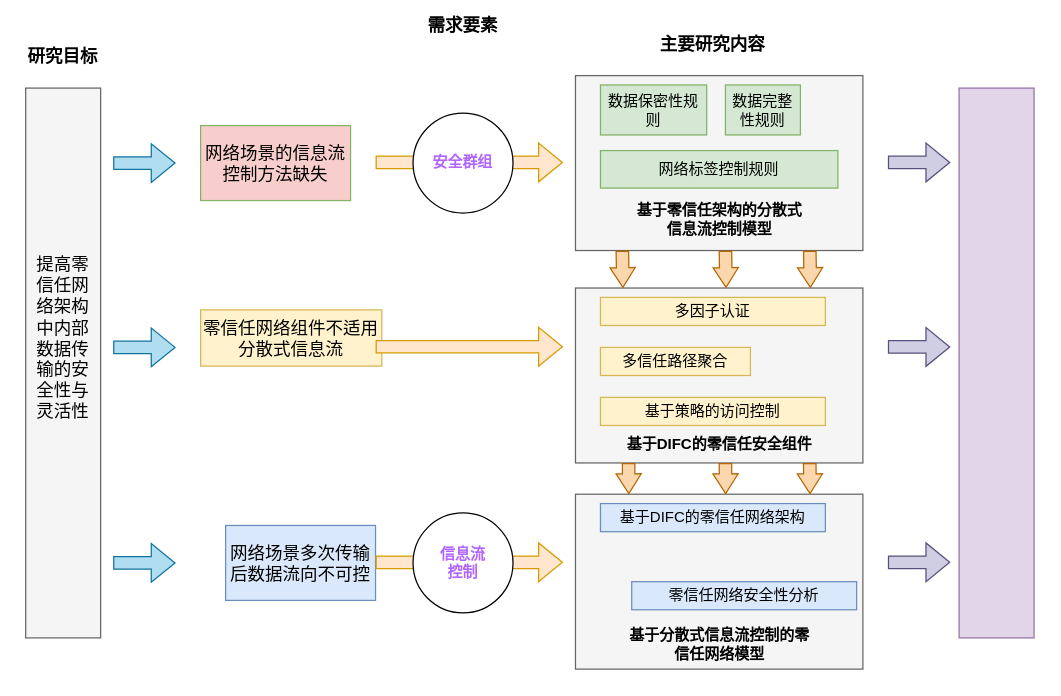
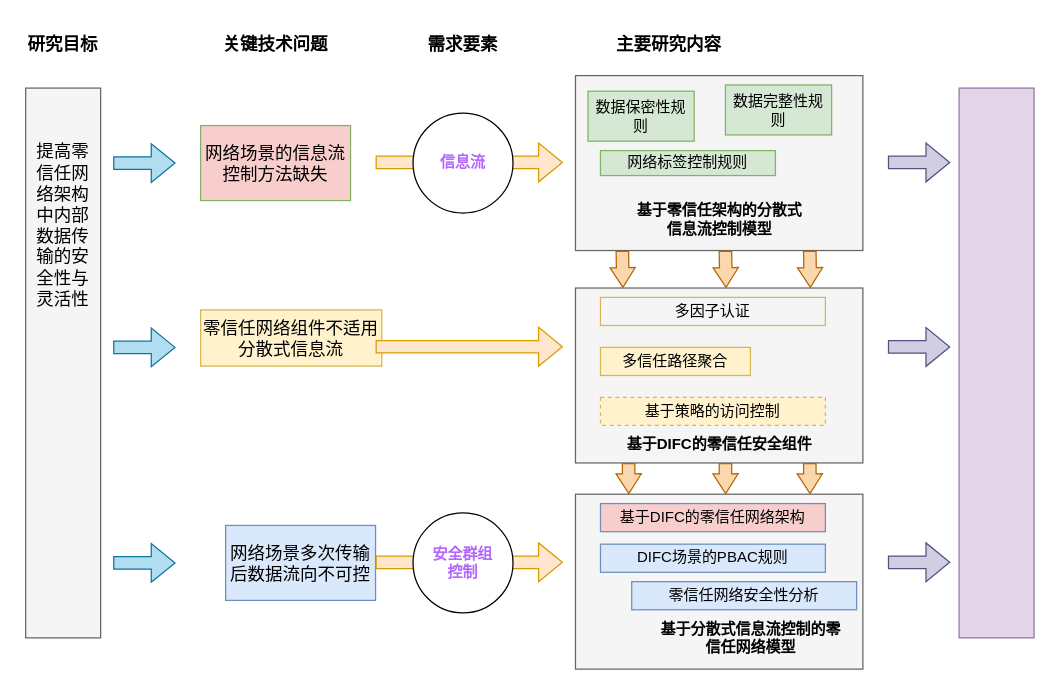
- <mxCell id="17" value="&lt;font style=&quot;font-size: 14px;&quot;&gt;&lt;b&gt;需求要素&lt;/b&gt;&lt;/font&gt;" style="text;html=1;strokeColor=none;fillColor=none;align=center;verticalAlign=middle;whiteSpace=wrap;rounded=0;" vertex="1" parent="1"><mxGeometry x="320" y="5" width="100" height="30" as="geometry" /></mxCell>
+ <mxCell id="17" value="&lt;font style=&quot;font-size: 14px;&quot;&gt;&lt;b&gt;需求要素&lt;/b&gt;&lt;/font&gt;" style="text;html=1;strokeColor=none;fillColor=none;align=center;verticalAlign=middle;whiteSpace=wrap;rounded=0;" vertex="1" parent="1"><mxGeometry x="320" y="20" width="100" height="30" as="geometry" /></mxCell>
+ <mxCell id="7" value="&lt;font style=&quot;font-size: 14px;&quot;&gt;&lt;b&gt;关键技术问题&lt;/b&gt;&lt;/font&gt;" style="text;html=1;strokeColor=none;fillColor=none;align=center;verticalAlign=middle;whiteSpace=wrap;rounded=0;" vertex="1" parent="1"><mxGeometry x="170" y="20" width="100" height="30" as="geometry" /></mxCell>
- <mxCell id="34" value="&lt;span style=&quot;font-size: 14px;&quot;&gt;&lt;b&gt;主要研究内容&lt;/b&gt;&lt;/span&gt;" style="text;html=1;strokeColor=none;fillColor=none;align=center;verticalAlign=middle;whiteSpace=wrap;rounded=0;" vertex="1" parent="1"><mxGeometry x="520" y="20" width="100" height="30" as="geometry" /></mxCell>
+ <mxCell id="34" value="&lt;span style=&quot;font-size: 14px;&quot;&gt;&lt;b&gt;主要研究内容&lt;/b&gt;&lt;/span&gt;" style="text;html=1;strokeColor=none;fillColor=none;align=center;verticalAlign=middle;whiteSpace=wrap;rounded=0;" vertex="1" parent="1"><mxGeometry x="485" y="20" width="100" height="30" as="geometry" /></mxCell>
- <mxCell id="4" value="&lt;font style=&quot;font-size: 14px;&quot;&gt;&lt;b&gt;研究目标&lt;/b&gt;&lt;/font&gt;" style="text;html=1;strokeColor=none;fillColor=none;align=center;verticalAlign=middle;whiteSpace=wrap;rounded=0;" vertex="1" parent="1"><mxGeometry x="20" y="30" width="60" height="30" as="geometry" /></mxCell>
+ <mxCell id="4" value="&lt;font style=&quot;font-size: 14px;&quot;&gt;&lt;b&gt;研究目标&lt;/b&gt;&lt;/font&gt;" style="text;html=1;strokeColor=none;fillColor=none;align=center;verticalAlign=middle;whiteSpace=wrap;rounded=0;" vertex="1" parent="1"><mxGeometry x="20" y="20" width="60" height="30" as="geometry" /></mxCell>
- <mxCell id="20" value="数据保密性规则" style="rounded=0;whiteSpace=wrap;html=1;fillColor=#d5e8d4;strokeColor=#82b366;" vertex="1" parent="1"><mxGeometry x="480" y="67.5" width="85" height="40" as="geometry" /></mxCell>
+ <mxCell id="20" value="数据保密性规则" style="rounded=0;whiteSpace=wrap;html=1;fillColor=#d5e8d4;strokeColor=#82b366;" vertex="1" parent="1"><mxGeometry x="470" y="72.5" width="85" height="40" as="geometry" /></mxCell>
- <mxCell id="22" value="数据完整性规则" style="rounded=0;whiteSpace=wrap;html=1;fillColor=#d5e8d4;strokeColor=#82b366;" vertex="1" parent="1"><mxGeometry x="580" y="67.5" width="60" height="40" as="geometry" /></mxCell>
+ <mxCell id="22" value="数据完整性规则" style="rounded=0;whiteSpace=wrap;html=1;fillColor=#d5e8d4;strokeColor=#82b366;" vertex="1" parent="1"><mxGeometry x="580" y="67.5" width="85" height="40" as="geometry" /></mxCell>
- <mxCell id="13" value="&lt;font color=&quot;#b266ff&quot;&gt;&lt;b&gt;安全群组&lt;/b&gt;&lt;/font&gt;" style="ellipse;whiteSpace=wrap;html=1;aspect=fixed;" vertex="1" parent="1"><mxGeometry x="330" y="90" width="80" height="80" as="geometry" /></mxCell>
+ <mxCell id="13" value="&lt;font color=&quot;#b266ff&quot;&gt;&lt;b&gt;信息流&lt;/b&gt;&lt;/font&gt;" style="ellipse;whiteSpace=wrap;html=1;aspect=fixed;" vertex="1" parent="1"><mxGeometry x="330" y="90" width="80" height="80" as="geometry" /></mxCell>
- <mxCell id="21" value="网络标签控制规则" style="rounded=0;whiteSpace=wrap;html=1;fillColor=#d5e8d4;strokeColor=#82b366;" vertex="1" parent="1"><mxGeometry x="480" y="120" width="190" height="30" as="geometry" /></mxCell>
+ <mxCell id="21" value="网络标签控制规则" style="rounded=0;whiteSpace=wrap;html=1;fillColor=#d5e8d4;strokeColor=#82b366;" vertex="1" parent="1"><mxGeometry x="480" y="120" width="140" height="20" as="geometry" /></mxCell>
- <mxCell id="25" value="多因子认证" style="rounded=0;whiteSpace=wrap;html=1;fillColor=#fff2cc;strokeColor=#d6b656;" vertex="1" parent="1"><mxGeometry x="480" y="237.5" width="180" height="22.5" as="geometry" /></mxCell>
+ <mxCell id="25" value="多因子认证" style="rounded=0;whiteSpace=wrap;html=1;fillColor=#f5f5f5;strokeColor=#d6b656;" vertex="1" parent="1"><mxGeometry x="480" y="237.5" width="180" height="22.5" as="geometry" /></mxCell>
- <mxCell id="3" value="&lt;font style=&quot;font-size: 14px;&quot;&gt;提高零信任网络架构中内部数据传输的安全性与灵活性&lt;/font&gt;" style="text;html=1;strokeColor=none;fillColor=none;align=center;verticalAlign=middle;whiteSpace=wrap;rounded=0;" vertex="1" parent="1"><mxGeometry x="25" y="200" width="50" height="140" as="geometry" /></mxCell>
+ <mxCell id="3" value="&lt;font style=&quot;font-size: 14px;&quot;&gt;提高零信任网络架构中内部数据传输的安全性与灵活性&lt;/font&gt;" style="text;html=1;strokeColor=none;fillColor=none;align=center;verticalAlign=middle;whiteSpace=wrap;rounded=0;" vertex="1" parent="1"><mxGeometry x="25" y="110" width="50" height="140" as="geometry" /></mxCell>
- <mxCell id="27" value="基于策略的访问控制" style="rounded=0;whiteSpace=wrap;html=1;fillColor=#fff2cc;strokeColor=#d6b656;" vertex="1" parent="1"><mxGeometry x="480" y="317.5" width="180" height="22.5" as="geometry" /></mxCell>
+ <mxCell id="27" value="基于策略的访问控制" style="rounded=0;whiteSpace=wrap;html=1;fillColor=#fff2cc;strokeColor=#d6b656;dashed=1;" vertex="1" parent="1"><mxGeometry x="480" y="317.5" width="180" height="22.5" as="geometry" /></mxCell>
- <mxCell id="30" value="基于DIFC的零信任网络架构" style="rounded=0;whiteSpace=wrap;html=1;fillColor=#dae8fc;strokeColor=#6c8ebf;" vertex="1" parent="1"><mxGeometry x="480" y="402.5" width="180" height="22.5" as="geometry" /></mxCell>
+ <mxCell id="30" value="基于DIFC的零信任网络架构" style="rounded=0;whiteSpace=wrap;html=1;fillColor=#f8cecc;strokeColor=#6c8ebf;" vertex="1" parent="1"><mxGeometry x="480" y="402.5" width="180" height="22.5" as="geometry" /></mxCell>
+ <mxCell id="31" value="DIFC场景的PBAC规则" style="rounded=0;whiteSpace=wrap;html=1;fillColor=#dae8fc;strokeColor=#6c8ebf;" vertex="1" parent="1"><mxGeometry x="480" y="435" width="180" height="22.5" as="geometry" /></mxCell>
- <mxCell id="16" value="&lt;font color=&quot;#b266ff&quot;&gt;&lt;b&gt;信息流&lt;br&gt;控制&lt;/b&gt;&lt;/font&gt;" style="ellipse;whiteSpace=wrap;html=1;aspect=fixed;" vertex="1" parent="1"><mxGeometry x="330" y="410" width="80" height="80" as="geometry" /></mxCell>
+ <mxCell id="16" value="&lt;font color=&quot;#b266ff&quot;&gt;&lt;b&gt;安全群组&lt;br&gt;控制&lt;/b&gt;&lt;/font&gt;" style="ellipse;whiteSpace=wrap;html=1;aspect=fixed;" vertex="1" parent="1"><mxGeometry x="330" y="410" width="80" height="80" as="geometry" /></mxCell>
- <mxCell id="29" value="&lt;b&gt;基于分散式信息流控制的零信任网络模型&lt;/b&gt;" style="text;html=1;strokeColor=none;fillColor=none;align=center;verticalAlign=middle;whiteSpace=wrap;rounded=0;" vertex="1" parent="1"><mxGeometry x="497.5" y="500" width="155" height="30" as="geometry" /></mxCell>
+ <mxCell id="29" value="&lt;b&gt;基于分散式信息流控制的零信任网络模型&lt;/b&gt;" style="text;html=1;strokeColor=none;fillColor=none;align=center;verticalAlign=middle;whiteSpace=wrap;rounded=0;" vertex="1" parent="1"><mxGeometry x="522.5" y="495" width="155" height="30" as="geometry" /></mxCell>
